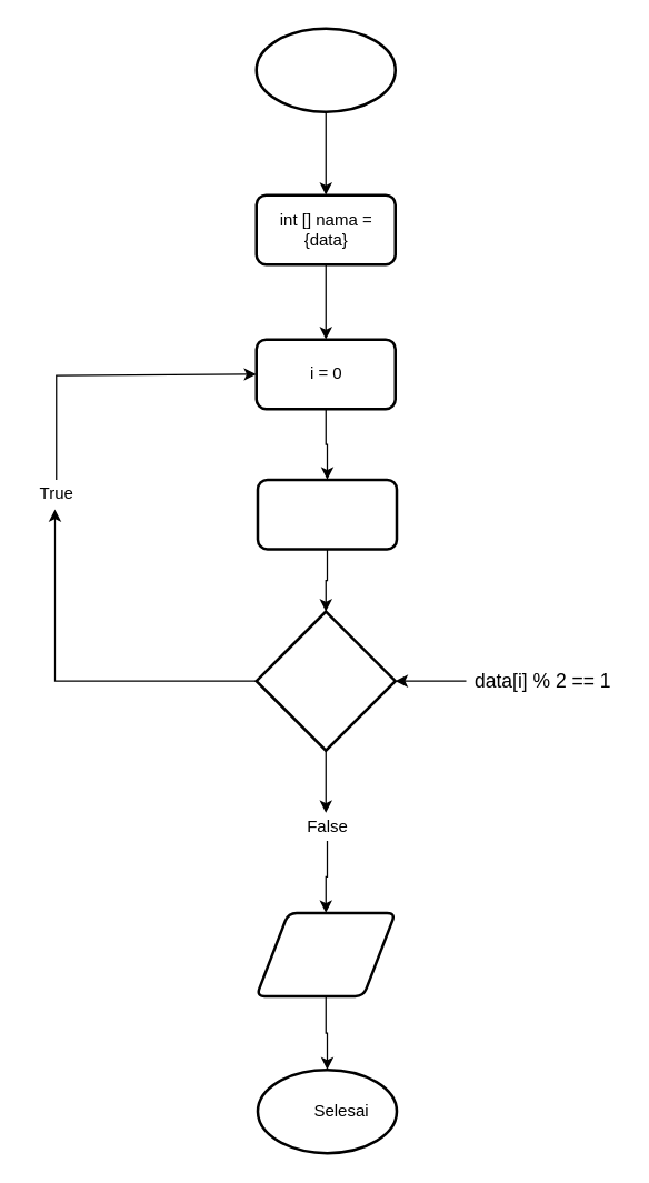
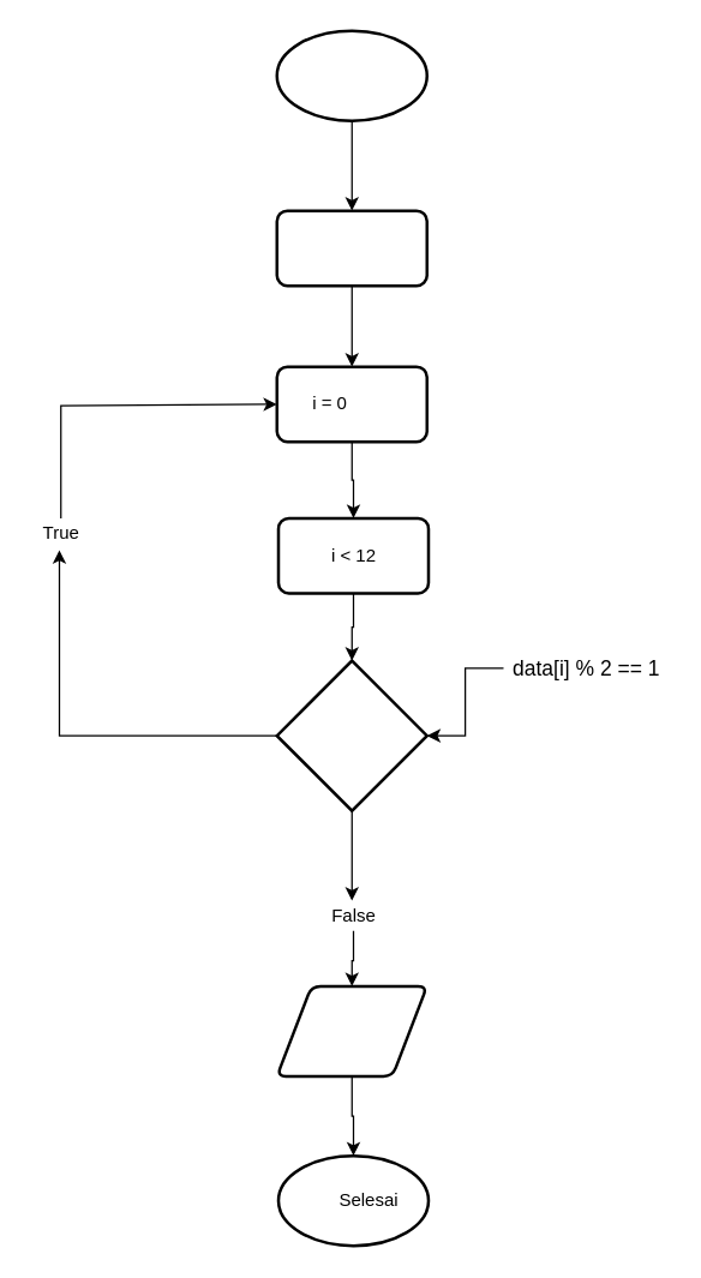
- <mxCell id="19" value="int [] nama =&lt;br&gt;{data}" style="text;html=1;resizable=0;autosize=1;align=center;verticalAlign=middle;points=[];fillColor=none;strokeColor=none;rounded=0;" vertex="1" parent="1"><mxGeometry x="194" y="150" width="80" height="30" as="geometry" /></mxCell>
- <mxCell id="18" value="i = 0" style="text;html=1;resizable=0;autosize=1;align=center;verticalAlign=middle;points=[];fillColor=none;strokeColor=none;rounded=0;" vertex="1" parent="1"><mxGeometry x="214" y="259" width="40" height="20" as="geometry" /></mxCell>
+ <mxCell id="18" value="i = 0" style="text;html=1;resizable=0;autosize=1;align=center;verticalAlign=middle;points=[];fillColor=none;strokeColor=none;rounded=0;" vertex="1" parent="1"><mxGeometry x="199" y="259" width="40" height="20" as="geometry" /></mxCell>
+ <mxCell id="25" value="i &amp;lt; 12" style="text;html=1;resizable=0;autosize=1;align=center;verticalAlign=middle;points=[];fillColor=none;strokeColor=none;rounded=0;" vertex="1" parent="1"><mxGeometry x="210" y="360" width="50" height="20" as="geometry" /></mxCell>
- <mxCell id="17" value="&lt;font style=&quot;font-size: 14px&quot;&gt;data[i] % 2 == 1&lt;/font&gt;" style="text;html=1;resizable=0;autosize=1;align=center;verticalAlign=middle;points=[];fillColor=none;strokeColor=none;rounded=0;" vertex="1" parent="1"><mxGeometry x="335" y="480" width="110" height="20" as="geometry" /></mxCell>
+ <mxCell id="17" value="&lt;font style=&quot;font-size: 14px&quot;&gt;data[i] % 2 == 1&lt;/font&gt;" style="text;html=1;resizable=0;autosize=1;align=center;verticalAlign=middle;points=[];fillColor=none;strokeColor=none;rounded=0;" vertex="1" parent="1"><mxGeometry x="335" y="435" width="110" height="20" as="geometry" /></mxCell>
- <mxCell id="22" value="False" style="text;html=1;resizable=0;autosize=1;align=center;verticalAlign=middle;points=[];fillColor=none;strokeColor=none;rounded=0;" vertex="1" parent="1"><mxGeometry x="210" y="585" width="50" height="20" as="geometry" /></mxCell>
+ <mxCell id="22" value="False" style="text;html=1;resizable=0;autosize=1;align=center;verticalAlign=middle;points=[];fillColor=none;strokeColor=none;rounded=0;" vertex="1" parent="1"><mxGeometry x="210" y="600" width="50" height="20" as="geometry" /></mxCell>
